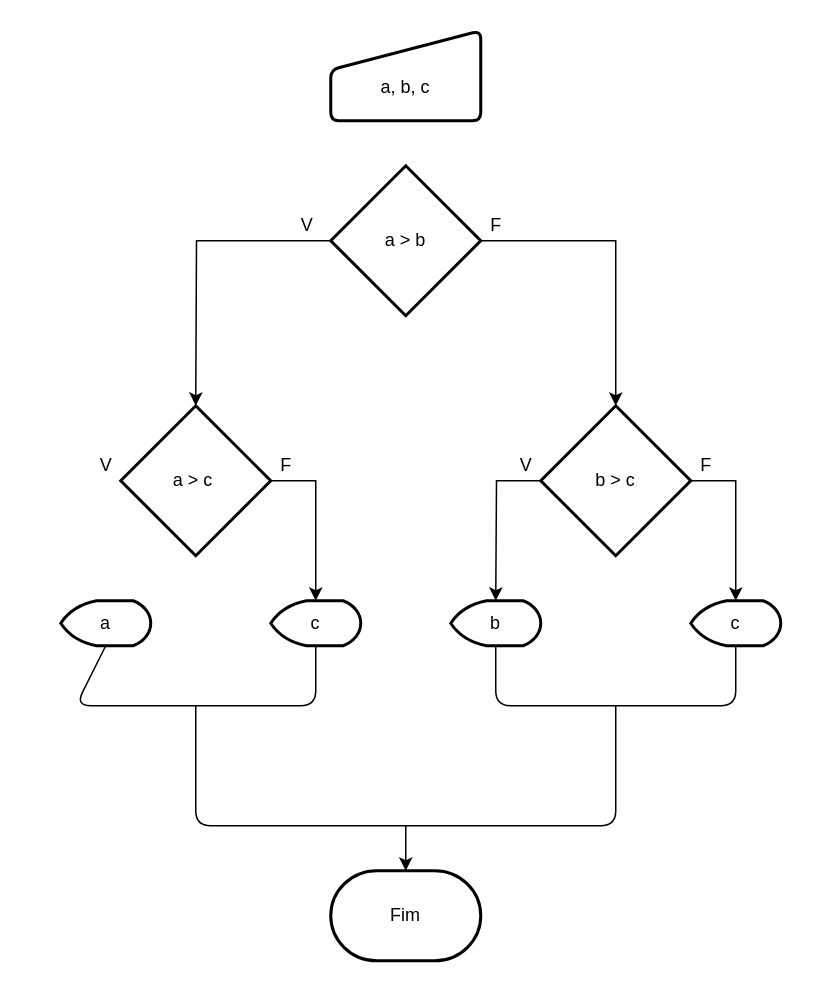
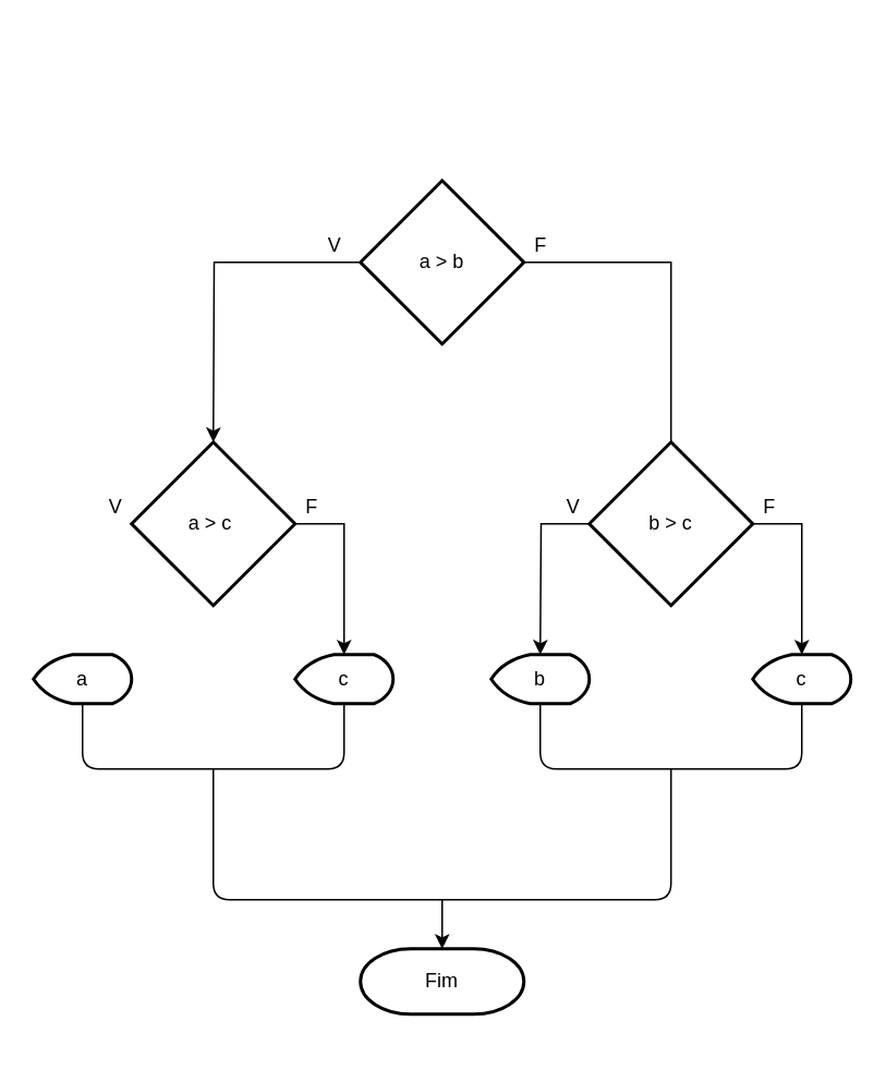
- <mxCell id="2" value="&lt;br&gt;a, b, c" style="html=1;strokeWidth=2;shape=manualInput;whiteSpace=wrap;rounded=1;size=26;arcSize=11;" vertex="1" parent="1"><mxGeometry x="220" y="20" width="100" height="60" as="geometry" /></mxCell>
- <mxCell id="4" style="edgeStyle=orthogonalEdgeStyle;rounded=0;orthogonalLoop=1;jettySize=auto;html=1;entryX=0.5;entryY=0;entryDx=0;entryDy=0;entryPerimeter=0;" edge="1" parent="1" source="5" target="15"><mxGeometry relative="1" as="geometry" /></mxCell>
+ <mxCell id="4" style="edgeStyle=orthogonalEdgeStyle;rounded=0;orthogonalLoop=1;jettySize=auto;html=1;entryX=0.5;entryY=0;entryDx=0;entryDy=0;entryPerimeter=0;endArrow=none;" edge="1" parent="1" source="5" target="15"><mxGeometry relative="1" as="geometry" /></mxCell>
- <mxCell id="10" value="a" style="strokeWidth=2;html=1;shape=mxgraph.flowchart.display;whiteSpace=wrap;" vertex="1" parent="1"><mxGeometry x="40" y="400" width="60" height="30" as="geometry" /></mxCell>
+ <mxCell id="10" value="a" style="strokeWidth=2;html=1;shape=mxgraph.flowchart.display;whiteSpace=wrap;" vertex="1" parent="1"><mxGeometry x="20" y="400" width="60" height="30" as="geometry" /></mxCell>
- <mxCell id="22" value="Fim" style="strokeWidth=2;html=1;shape=mxgraph.flowchart.terminator;whiteSpace=wrap;" vertex="1" parent="1"><mxGeometry x="220" y="580" width="100" height="60" as="geometry" /></mxCell>
+ <mxCell id="22" value="Fim" style="strokeWidth=2;html=1;shape=mxgraph.flowchart.terminator;whiteSpace=wrap;" vertex="1" parent="1"><mxGeometry x="220" y="580" width="100" height="40" as="geometry" /></mxCell>
